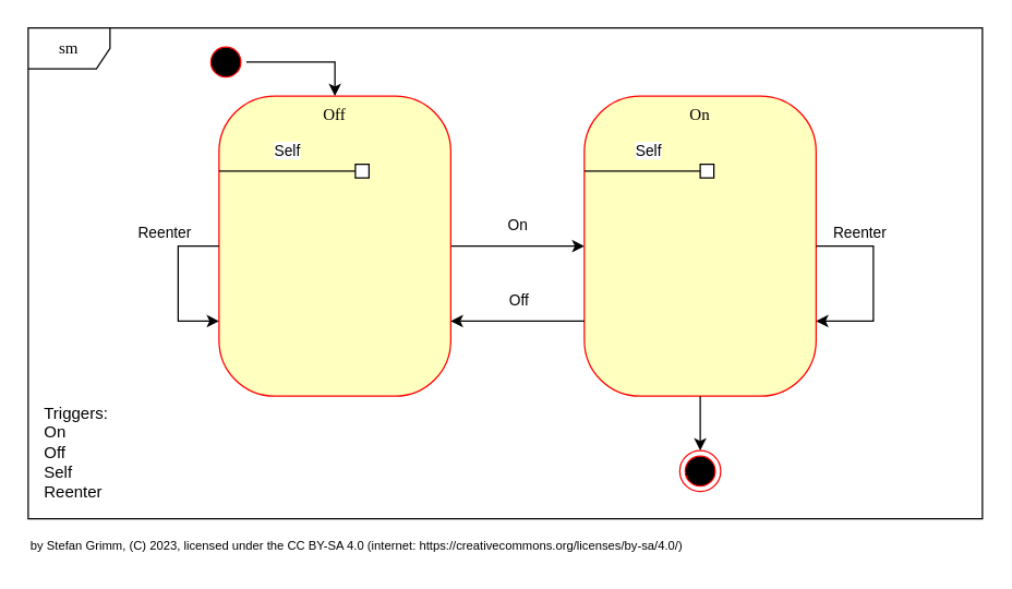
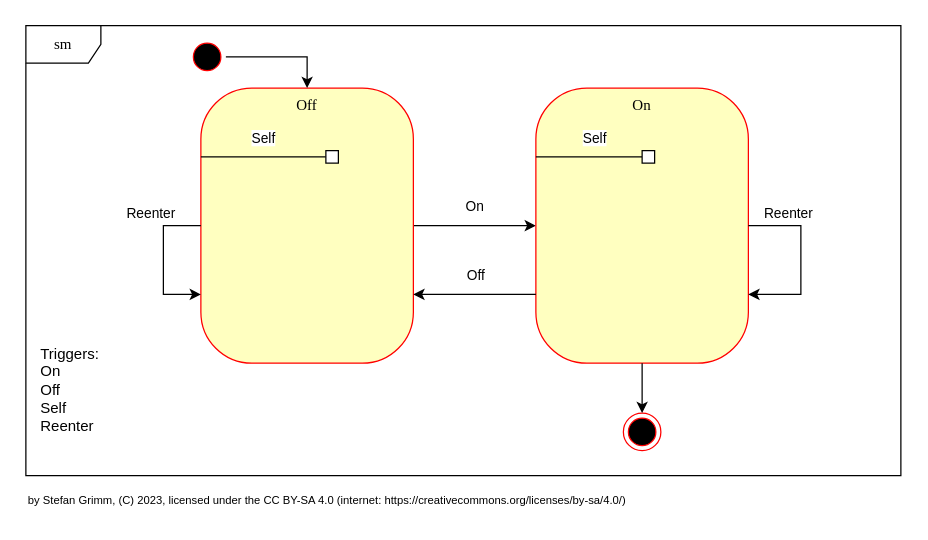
- <mxCell id="13" value="Triggers:&lt;br&gt;On&lt;br&gt;Off&lt;br&gt;Self&lt;br&gt;Reenter" style="text;html=1;strokeColor=none;fillColor=none;align=left;verticalAlign=bottom;whiteSpace=wrap;rounded=0;" parent="1" vertex="1"><mxGeometry x="30" y="260" width="100" height="110" as="geometry" /></mxCell>
+ <mxCell id="13" value="Triggers:&lt;br&gt;On&lt;br&gt;Off&lt;br&gt;Self&lt;br&gt;Reenter" style="text;html=1;strokeColor=none;fillColor=none;align=left;verticalAlign=bottom;whiteSpace=wrap;rounded=0;" parent="1" vertex="1"><mxGeometry x="30" y="240" width="100" height="110" as="geometry" /></mxCell>
